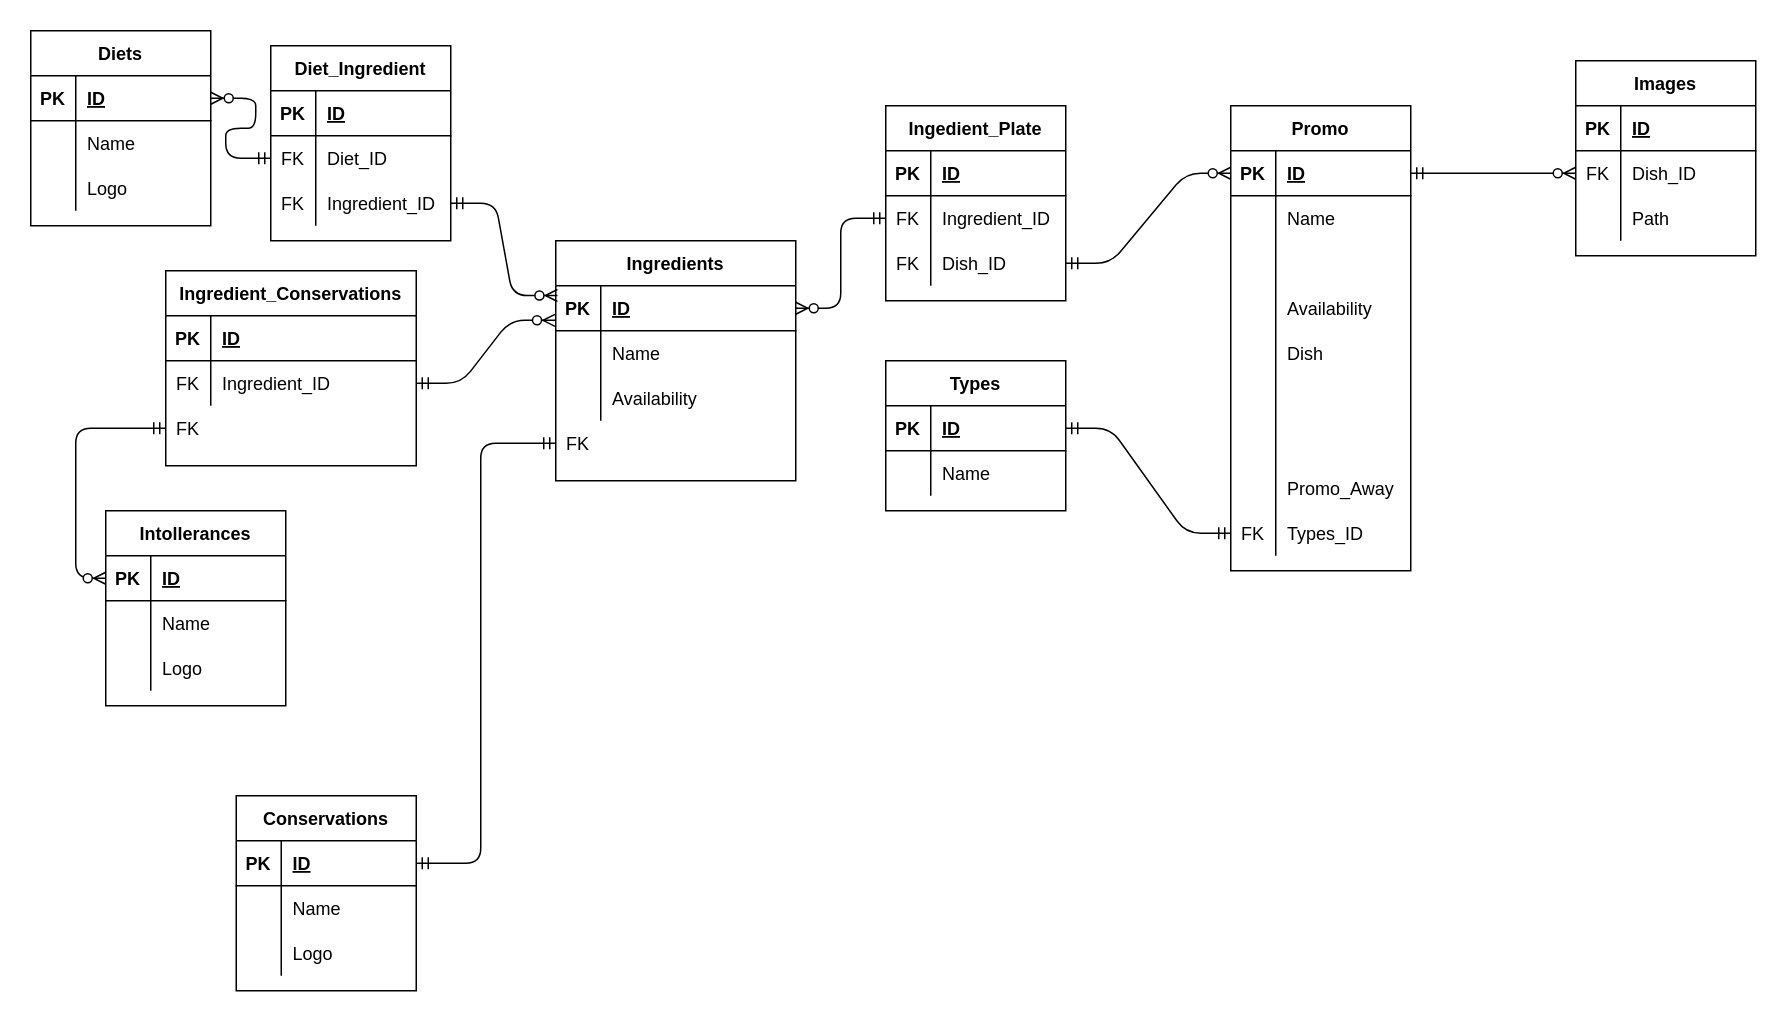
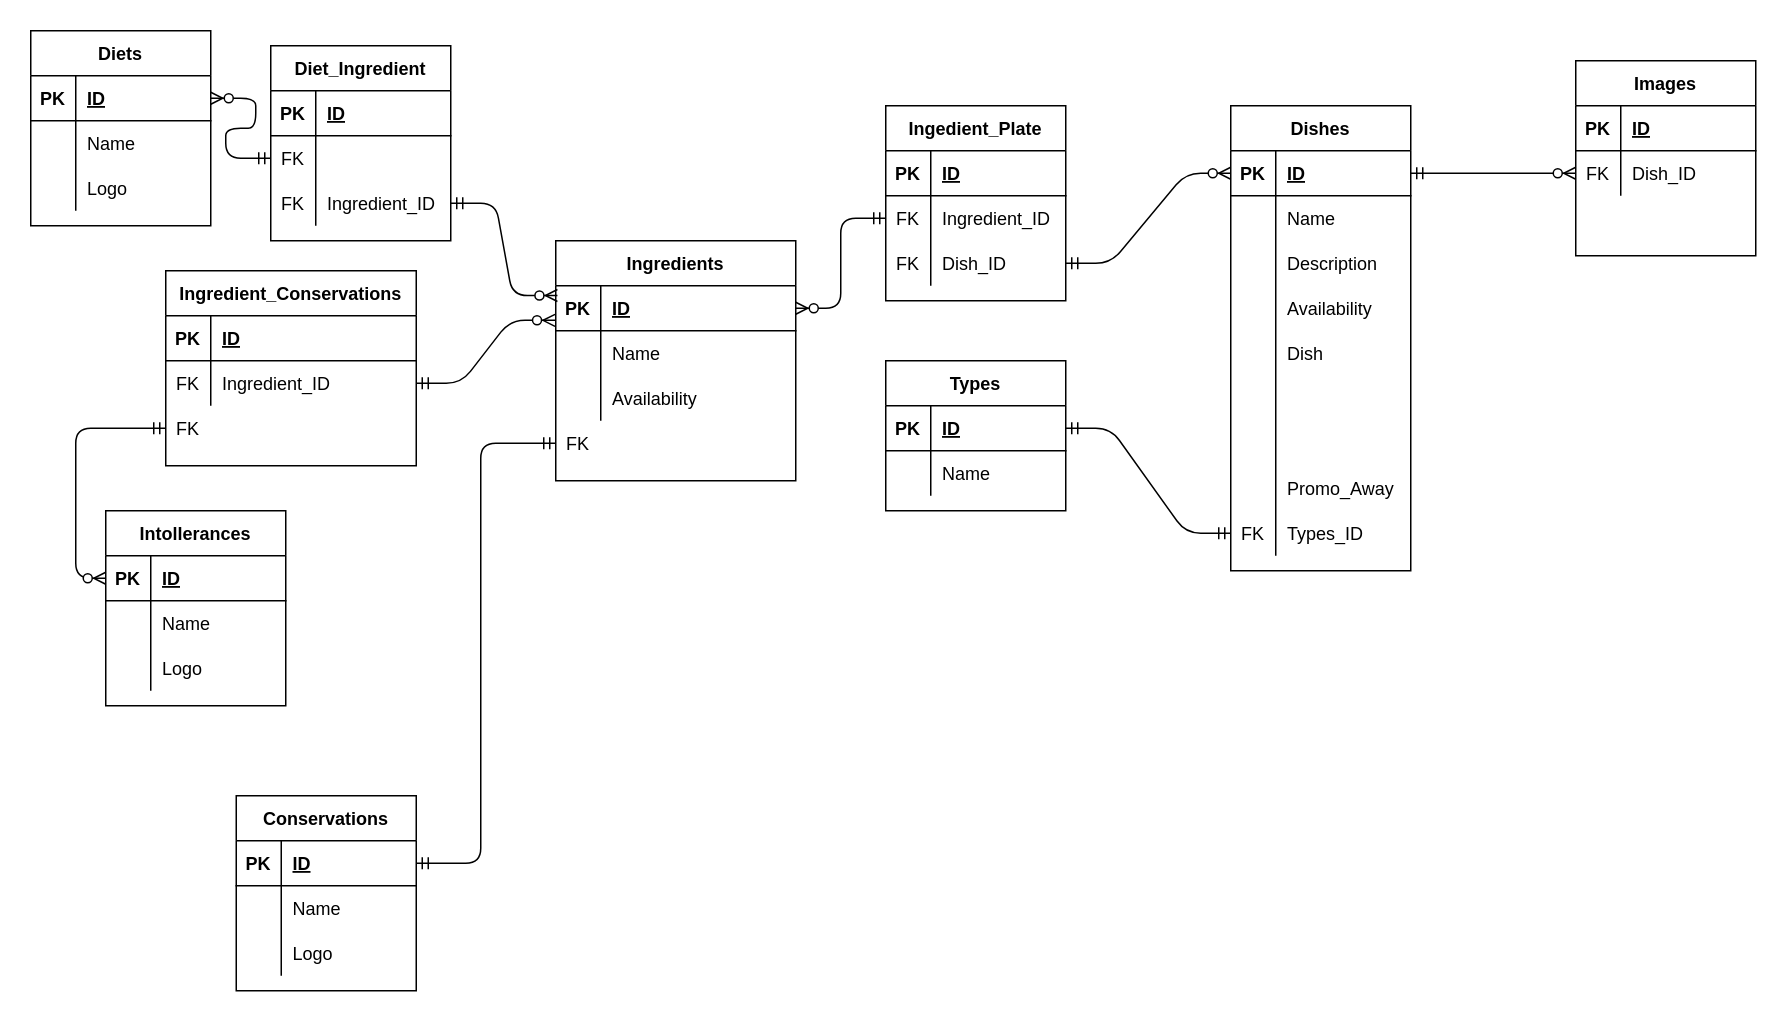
- <mxCell id="54" value="Promo" style="shape=table;startSize=30;container=1;collapsible=1;childLayout=tableLayout;fixedRows=1;rowLines=0;fontStyle=1;align=center;resizeLast=1;" vertex="1" parent="1"><mxGeometry x="820" y="70" width="120" height="310" as="geometry" /></mxCell>
+ <mxCell id="54" value="Dishes" style="shape=table;startSize=30;container=1;collapsible=1;childLayout=tableLayout;fixedRows=1;rowLines=0;fontStyle=1;align=center;resizeLast=1;" vertex="1" parent="1"><mxGeometry x="820" y="70" width="120" height="310" as="geometry" /></mxCell>
- <mxCell id="115" value="Diet_ID" style="shape=partialRectangle;connectable=0;fillColor=none;top=0;left=0;bottom=0;right=0;align=left;spacingLeft=6;overflow=hidden;" vertex="1" parent="113"><mxGeometry x="30" width="90" height="30" as="geometry" /></mxCell>
- <mxCell id="96" value="Path" style="shape=partialRectangle;connectable=0;fillColor=none;top=0;left=0;bottom=0;right=0;align=left;spacingLeft=6;overflow=hidden;" vertex="1" parent="94"><mxGeometry x="30" width="90" height="30" as="geometry" /></mxCell>
+ <mxCell id="63" value="Description" style="shape=partialRectangle;connectable=0;fillColor=none;top=0;left=0;bottom=0;right=0;align=left;spacingLeft=6;overflow=hidden;" vertex="1" parent="61"><mxGeometry x="30" width="90" height="30" as="geometry" /></mxCell>
